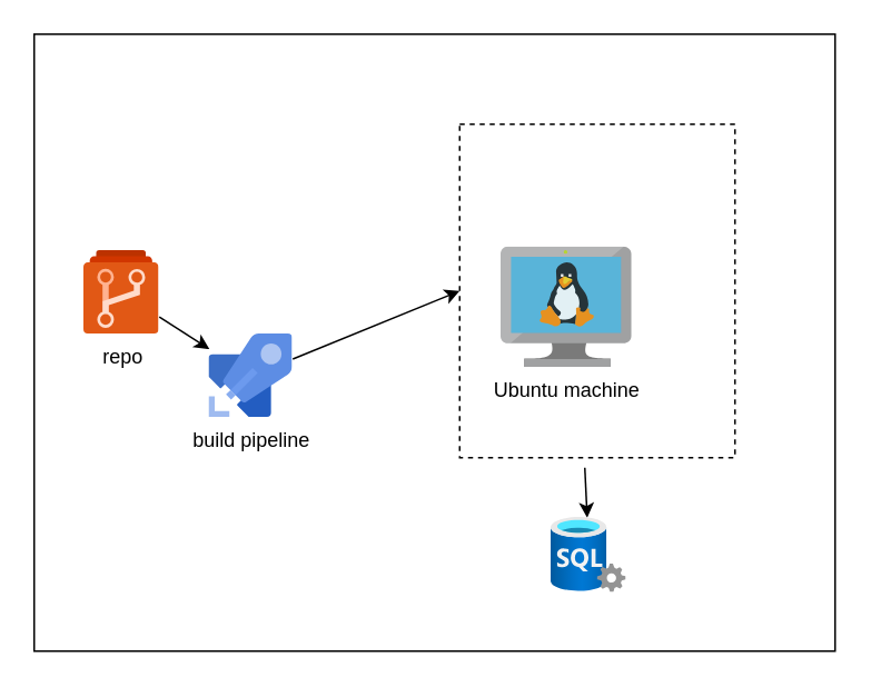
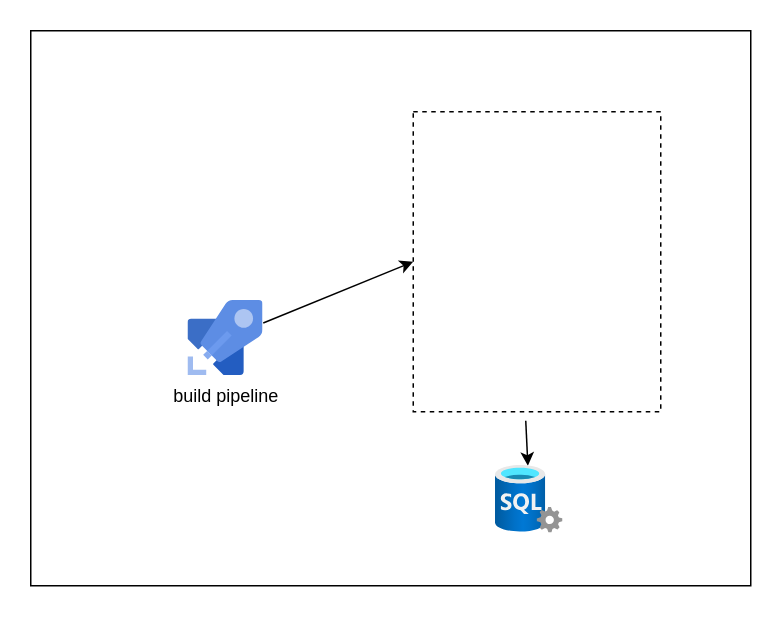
- <mxCell id="6" value="repo" style="sketch=0;aspect=fixed;html=1;points=[];align=center;image;fontSize=12;image=img/lib/mscae/Azure_Repos.svg;" parent="1" vertex="1"><mxGeometry x="50" y="150" width="45" height="50" as="geometry" /></mxCell>
- <mxCell id="9" value="Ubuntu machine" style="sketch=0;aspect=fixed;html=1;points=[];align=center;image;fontSize=12;image=img/lib/mscae/VM_Linux.svg;" parent="1" vertex="1"><mxGeometry x="300" y="147.8" width="78.48" height="72.2" as="geometry" /></mxCell>
- <mxCell id="5" style="edgeStyle=none;html=1;" parent="1" source="6" target="4" edge="1"><mxGeometry relative="1" as="geometry" /></mxCell>
